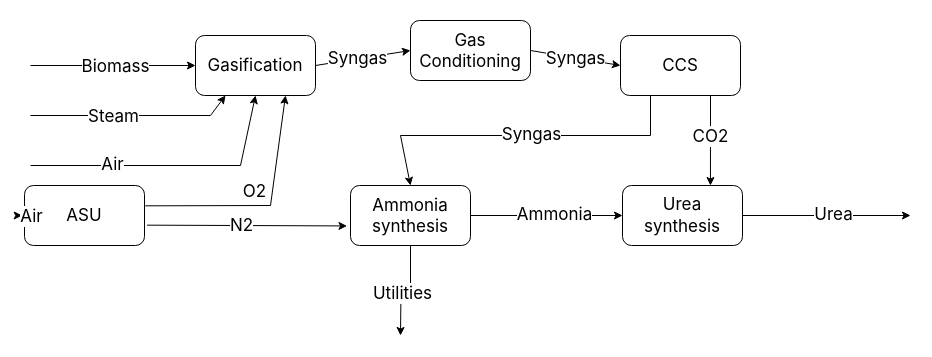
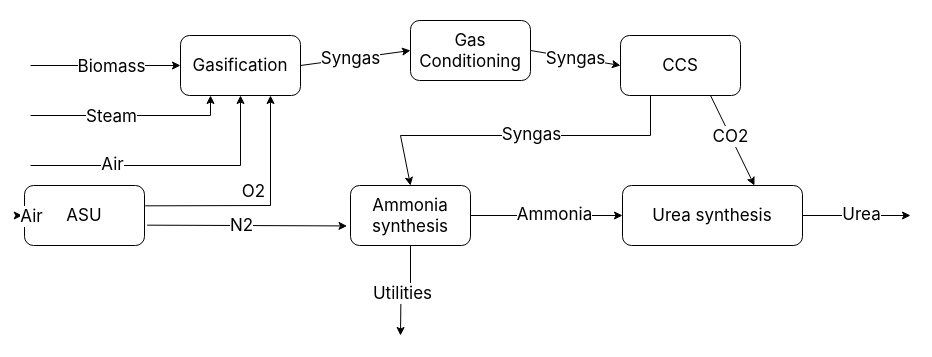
- <mxCell id="2" value="&lt;font&gt;Gasification&lt;/font&gt;" style="rounded=1;whiteSpace=wrap;html=1;fontFamily=Inter;fontSize=17;" parent="1" vertex="1"><mxGeometry x="195" y="35" width="120" height="60" as="geometry" /></mxCell>
+ <mxCell id="2" value="&lt;font&gt;Gasification&lt;/font&gt;" style="rounded=1;whiteSpace=wrap;html=1;fontFamily=Inter;fontSize=17;" parent="1" vertex="1"><mxGeometry x="180" y="35" width="120" height="60" as="geometry" /></mxCell>
- <mxCell id="23" value="&lt;p&gt;&lt;font face=&quot;Inter&quot;&gt;Urea synthesis&lt;br&gt;&lt;/font&gt;&lt;/p&gt;" style="rounded=1;whiteSpace=wrap;html=1;fontSize=17;" parent="1" vertex="1"><mxGeometry x="622" y="185" width="120" height="60" as="geometry" /></mxCell>
+ <mxCell id="23" value="&lt;p&gt;&lt;font face=&quot;Inter&quot;&gt;Urea synthesis&lt;br&gt;&lt;/font&gt;&lt;/p&gt;" style="rounded=1;whiteSpace=wrap;html=1;fontSize=17;" parent="1" vertex="1"><mxGeometry x="622" y="185" width="180" height="60" as="geometry" /></mxCell>
